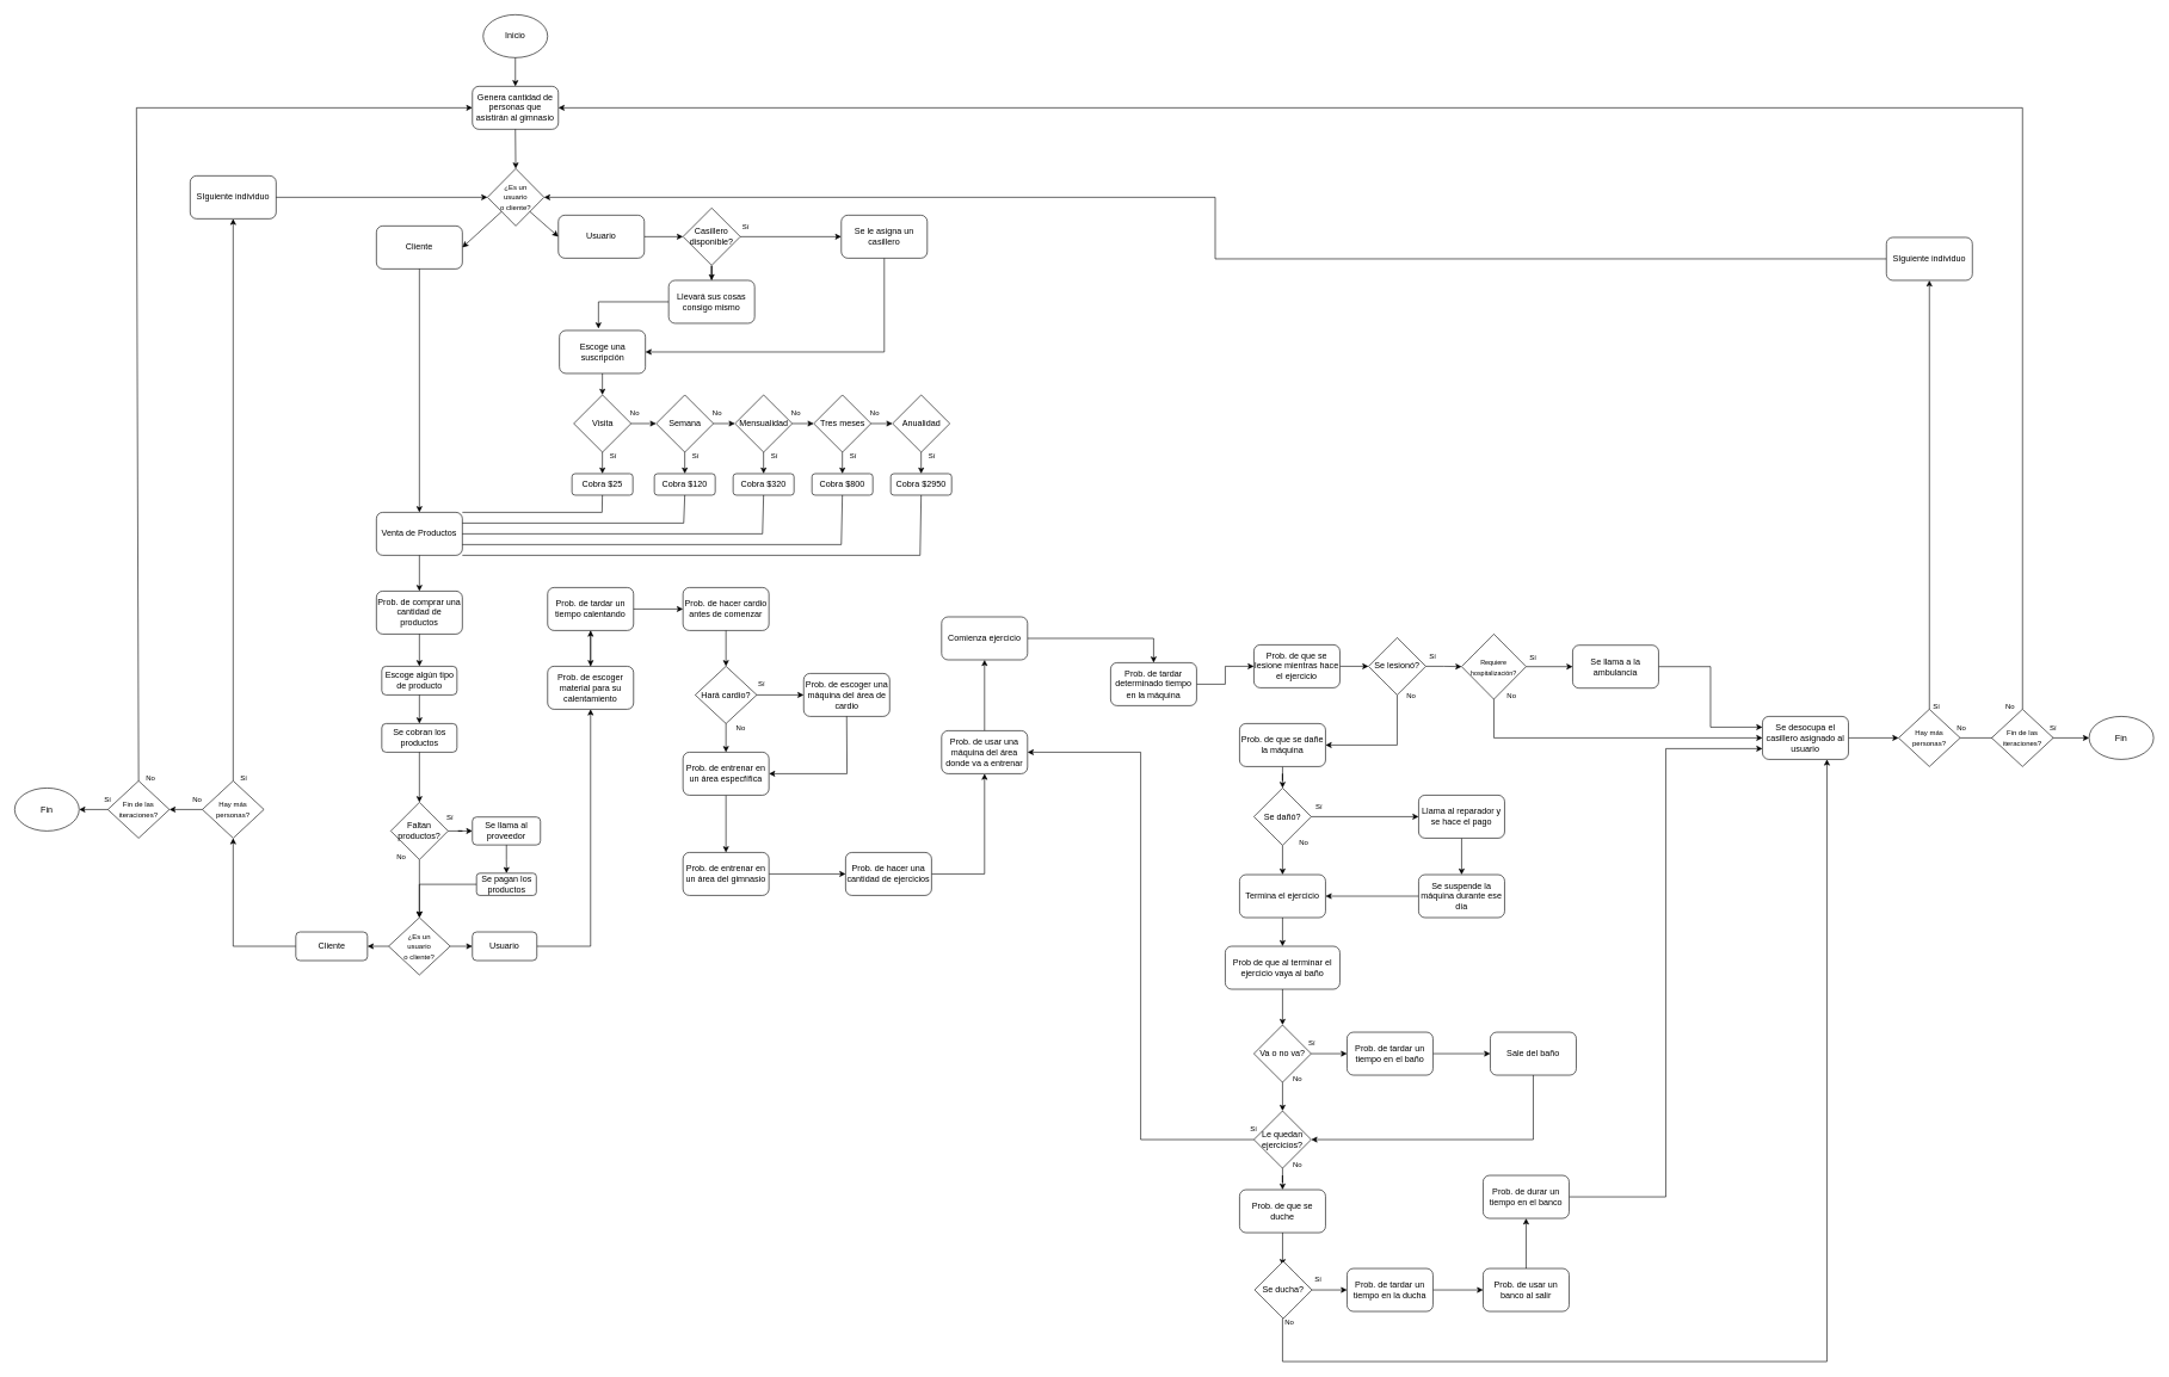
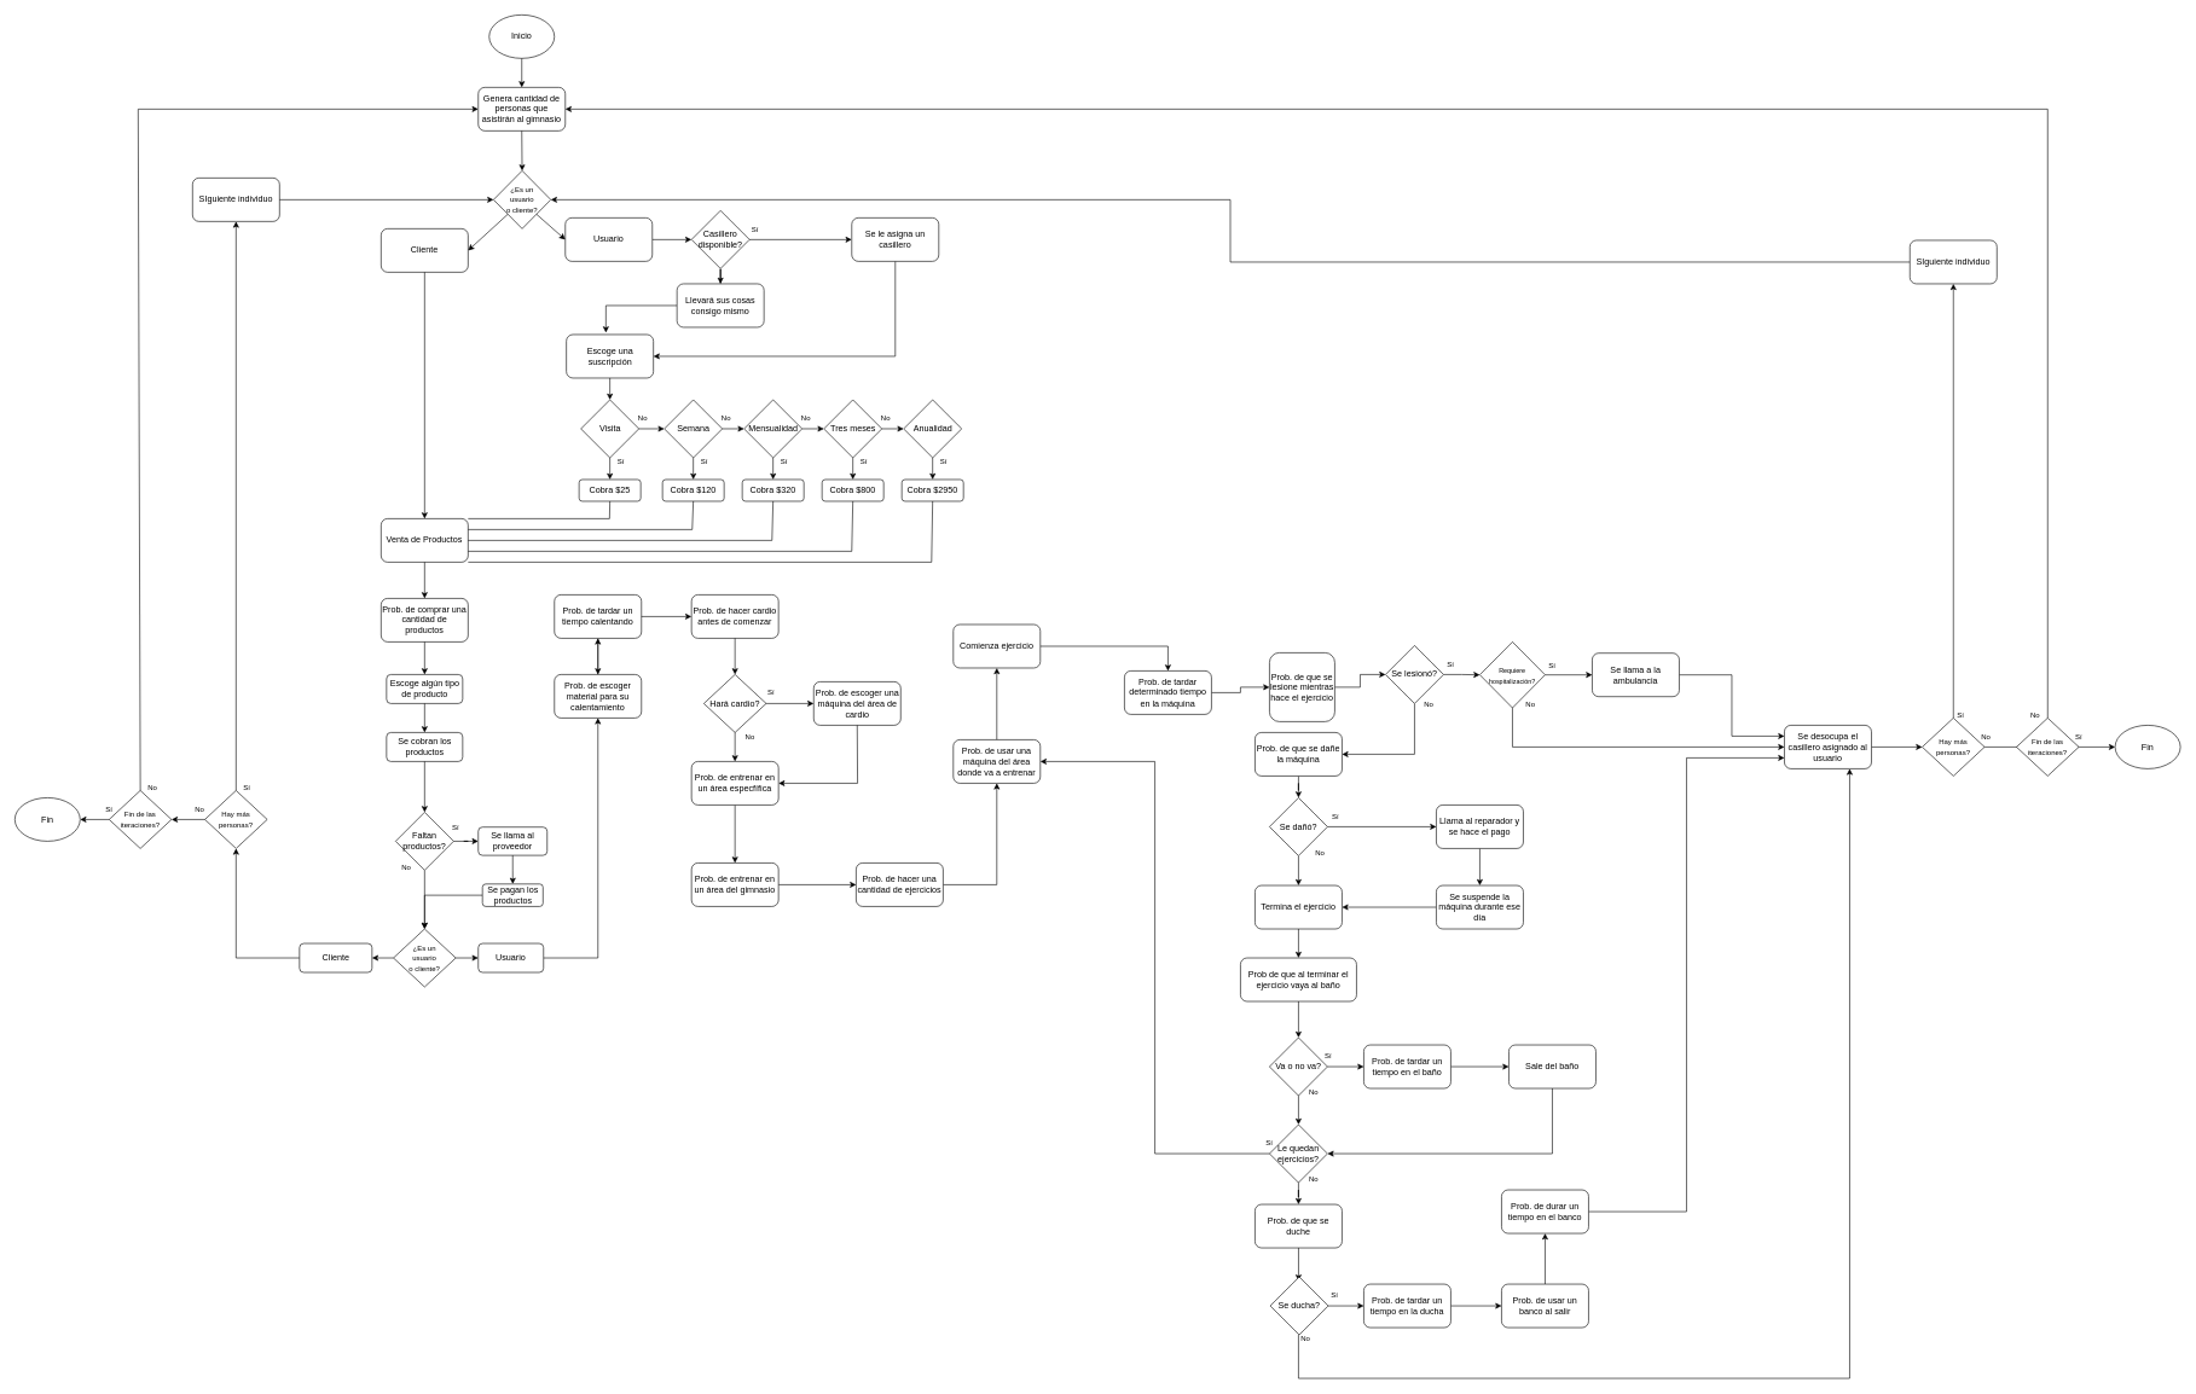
- <mxCell id="155" value="Prob. de que se lesione mientras hace el ejercicio" style="whiteSpace=wrap;html=1;rounded=1;" vertex="1" parent="1"><mxGeometry x="1750" y="900" width="120" height="60" as="geometry" /></mxCell>
+ <mxCell id="155" value="Prob. de que se lesione mientras hace el ejercicio" style="whiteSpace=wrap;html=1;rounded=1;" vertex="1" parent="1"><mxGeometry x="1750" y="900" width="90" height="95" as="geometry" /></mxCell>
